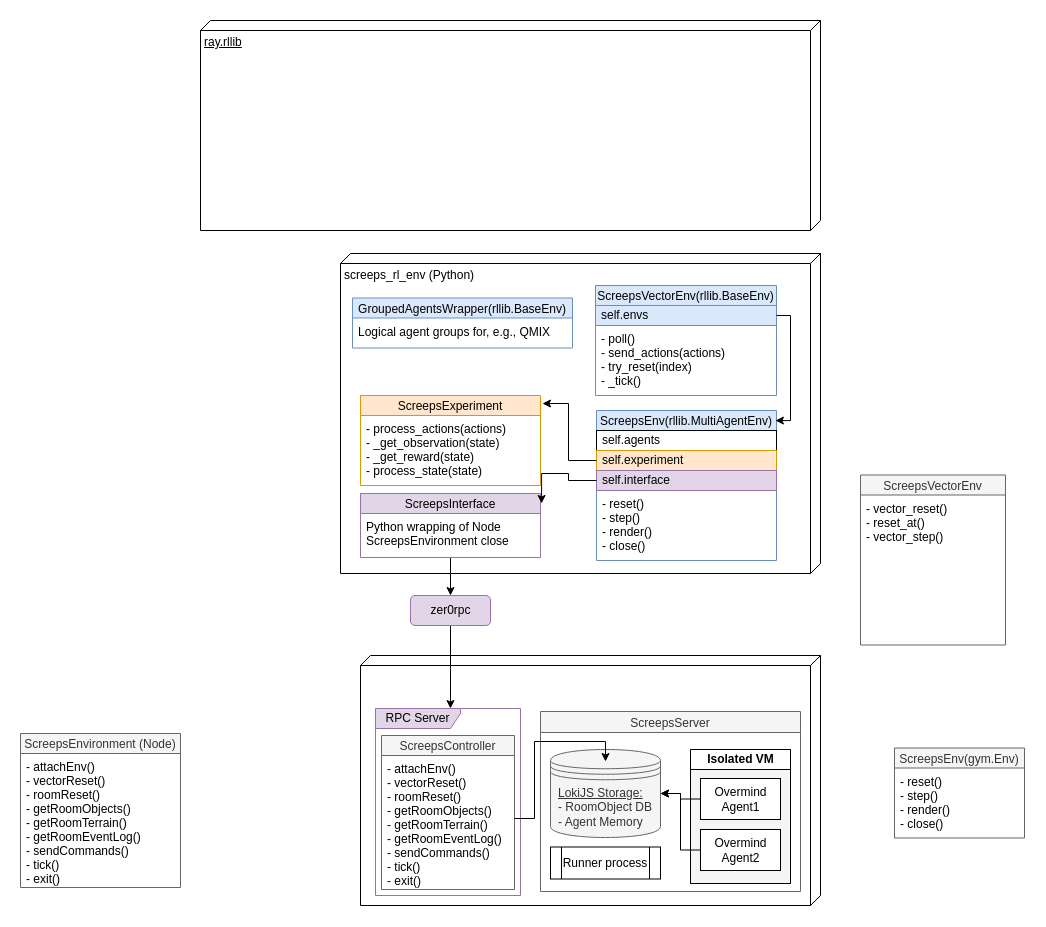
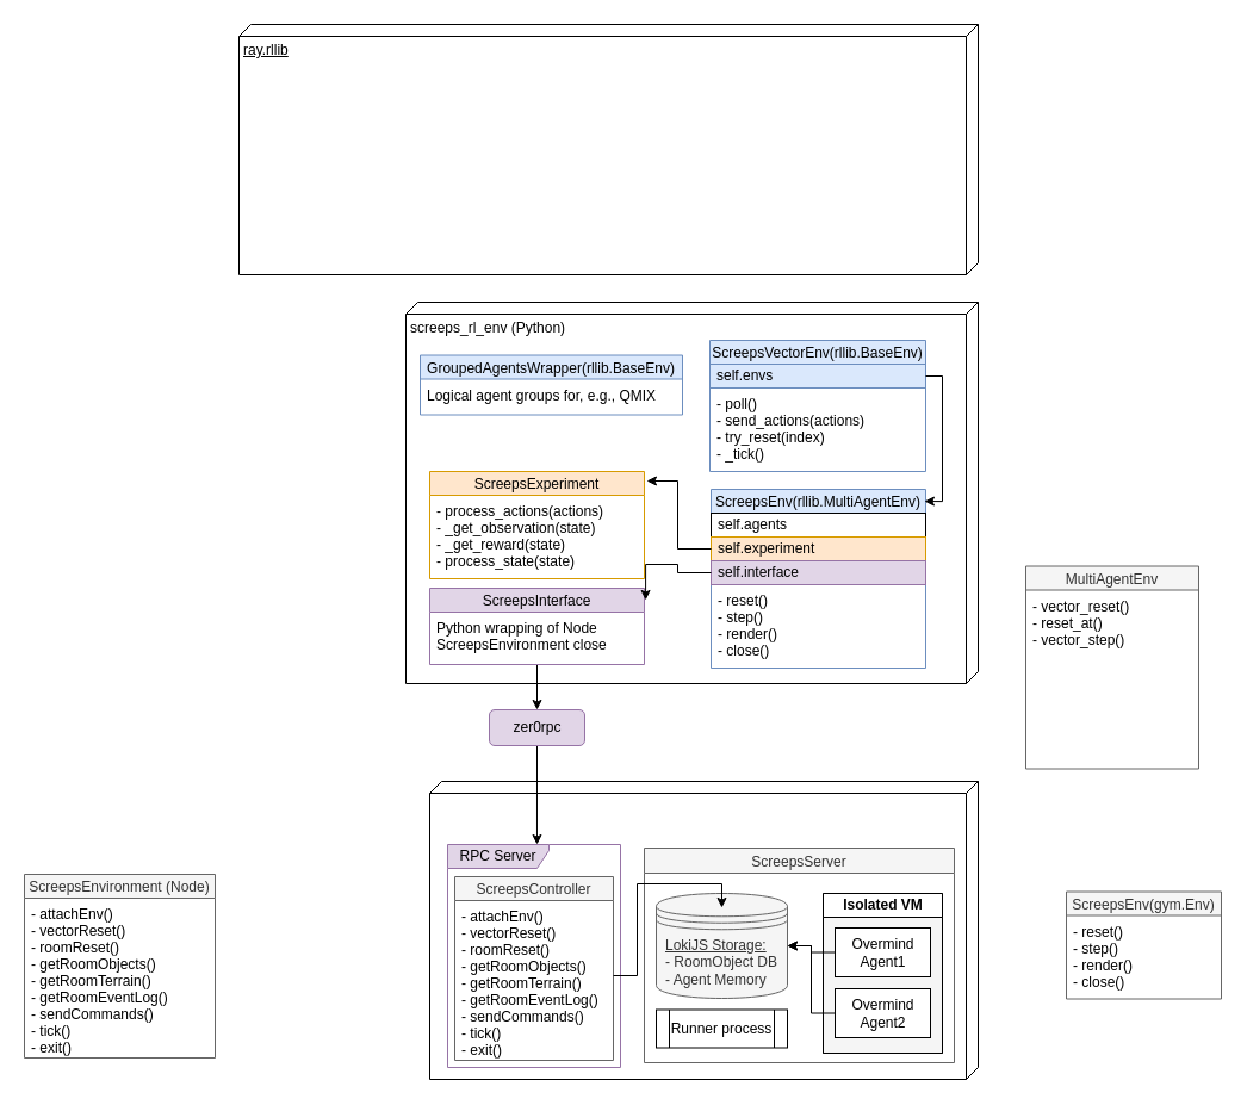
- <mxCell id="24" value="ScreepsVectorEnv" style="swimlane;fontStyle=0;childLayout=stackLayout;horizontal=1;startSize=20;fillColor=#f5f5f5;horizontalStack=0;resizeParent=1;resizeParentMax=0;resizeLast=0;collapsible=1;marginBottom=0;strokeColor=#666666;fontColor=#333333;" parent="1" vertex="1"><mxGeometry x="860" y="474.5" width="145" height="170" as="geometry"><mxRectangle x="70" y="315" width="150" height="20" as="alternateBounds" /></mxGeometry></mxCell>
+ <mxCell id="24" value="MultiAgentEnv" style="swimlane;fontStyle=0;childLayout=stackLayout;horizontal=1;startSize=20;fillColor=#f5f5f5;horizontalStack=0;resizeParent=1;resizeParentMax=0;resizeLast=0;collapsible=1;marginBottom=0;strokeColor=#666666;fontColor=#333333;" parent="1" vertex="1"><mxGeometry x="860" y="474.5" width="145" height="170" as="geometry"><mxRectangle x="70" y="315" width="150" height="20" as="alternateBounds" /></mxGeometry></mxCell>
